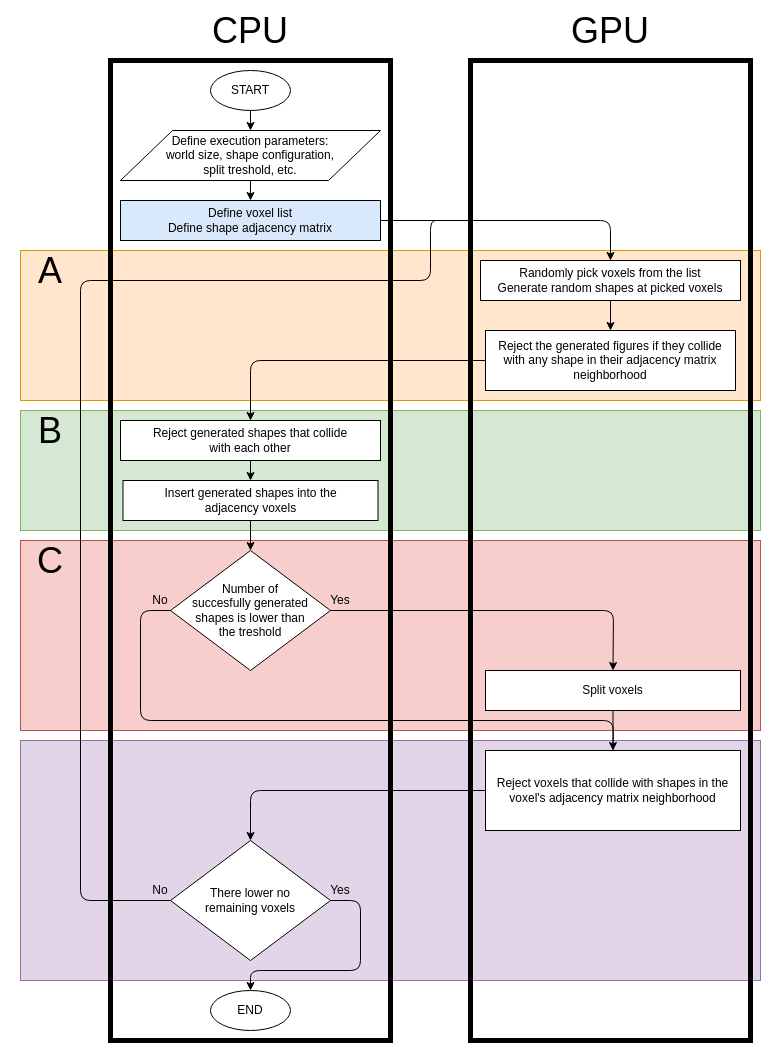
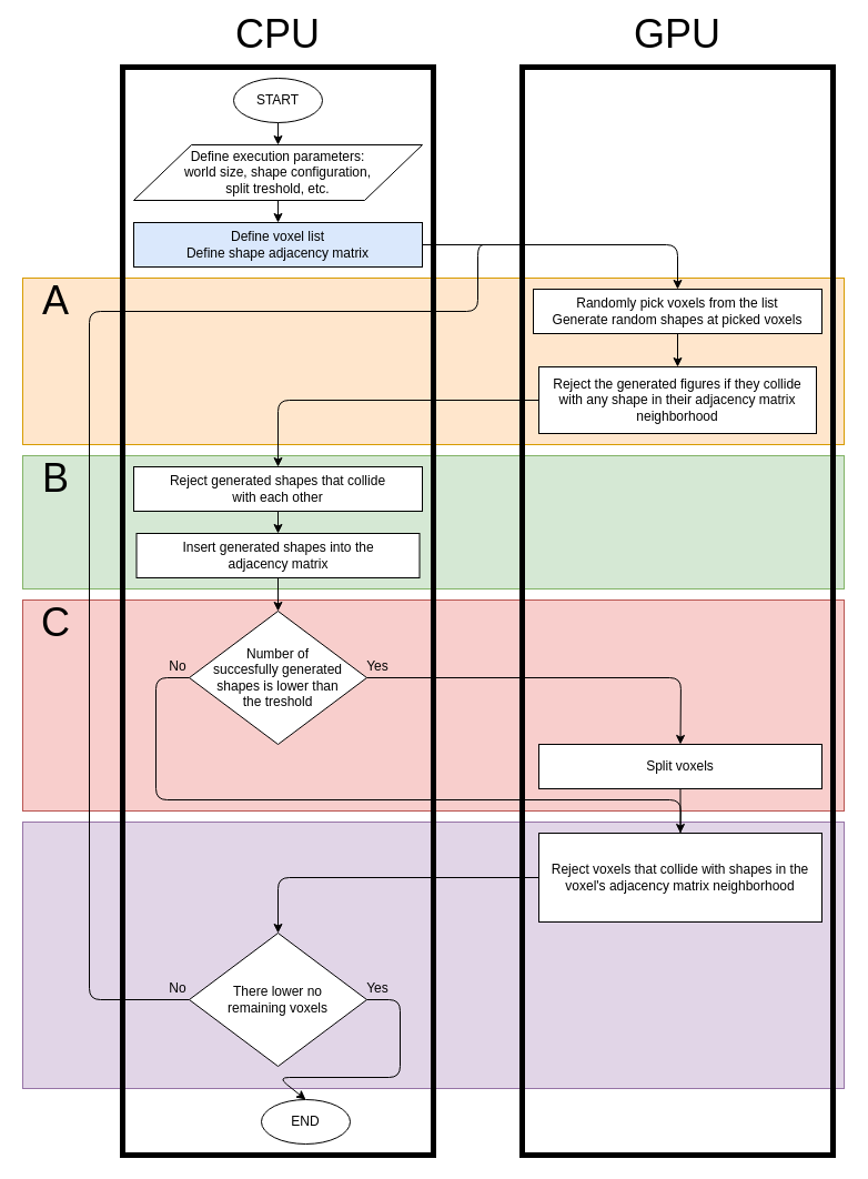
- <mxCell id="14" value="&lt;div&gt;Insert generated shapes into the &lt;br&gt;&lt;/div&gt;&lt;div&gt;adjacency voxels&lt;/div&gt;" style="rounded=0;whiteSpace=wrap;html=1;" parent="1" vertex="1"><mxGeometry x="122.5" y="480" width="255" height="40" as="geometry" /></mxCell>
+ <mxCell id="14" value="&lt;div&gt;Insert generated shapes into the &lt;br&gt;&lt;/div&gt;&lt;div&gt;adjacency matrix&lt;/div&gt;" style="rounded=0;whiteSpace=wrap;html=1;" parent="1" vertex="1"><mxGeometry x="122.5" y="480" width="255" height="40" as="geometry" /></mxCell>
- <mxCell id="33" value="END" style="ellipse;whiteSpace=wrap;html=1;" parent="1" vertex="1"><mxGeometry x="210" y="990" width="80" height="40" as="geometry" /></mxCell>
+ <mxCell id="33" value="END" style="ellipse;whiteSpace=wrap;html=1;" parent="1" vertex="1"><mxGeometry x="235" y="990" width="80" height="40" as="geometry" /></mxCell>
